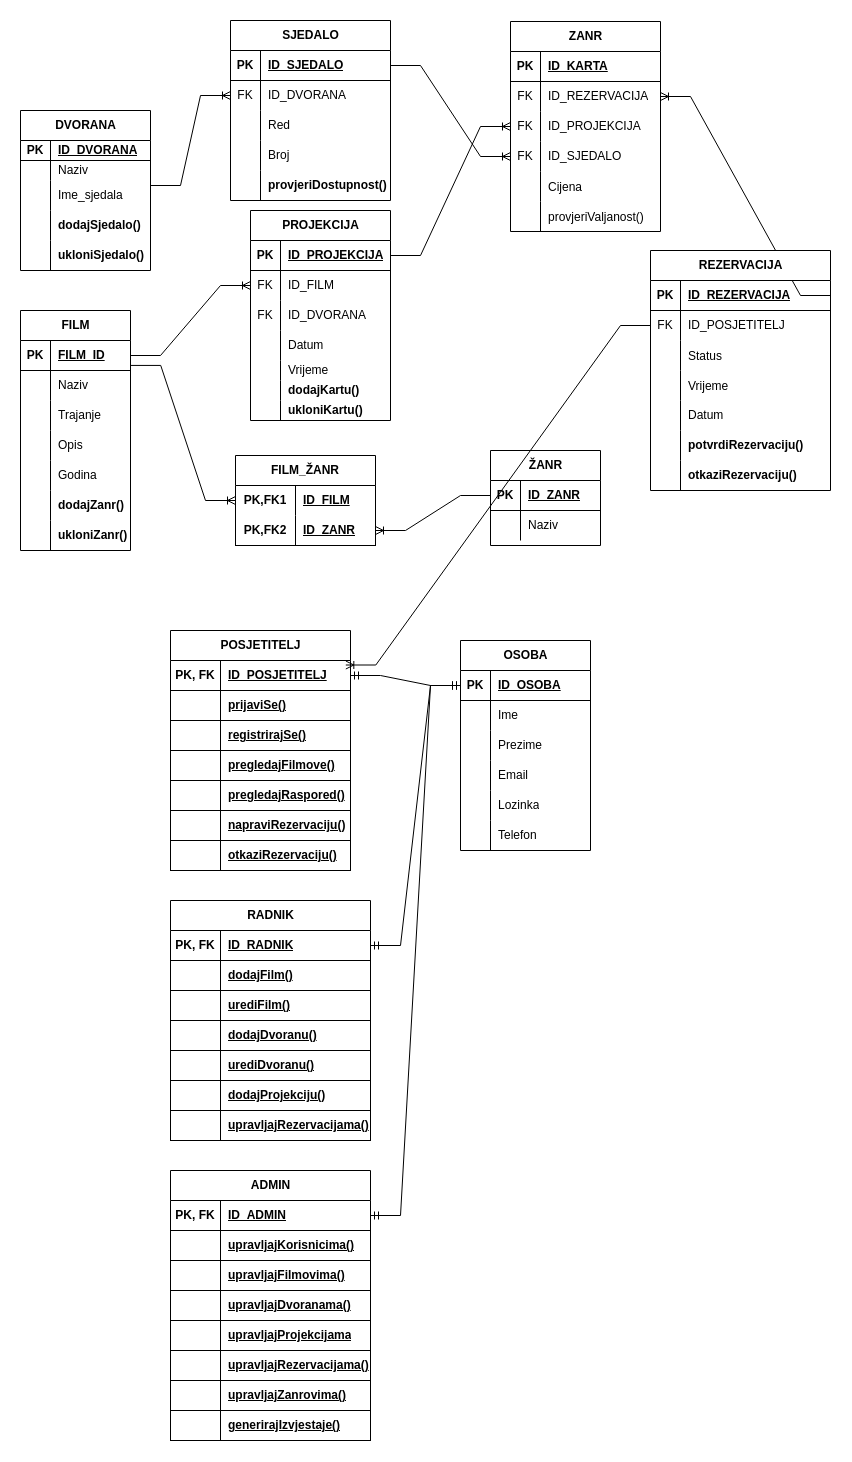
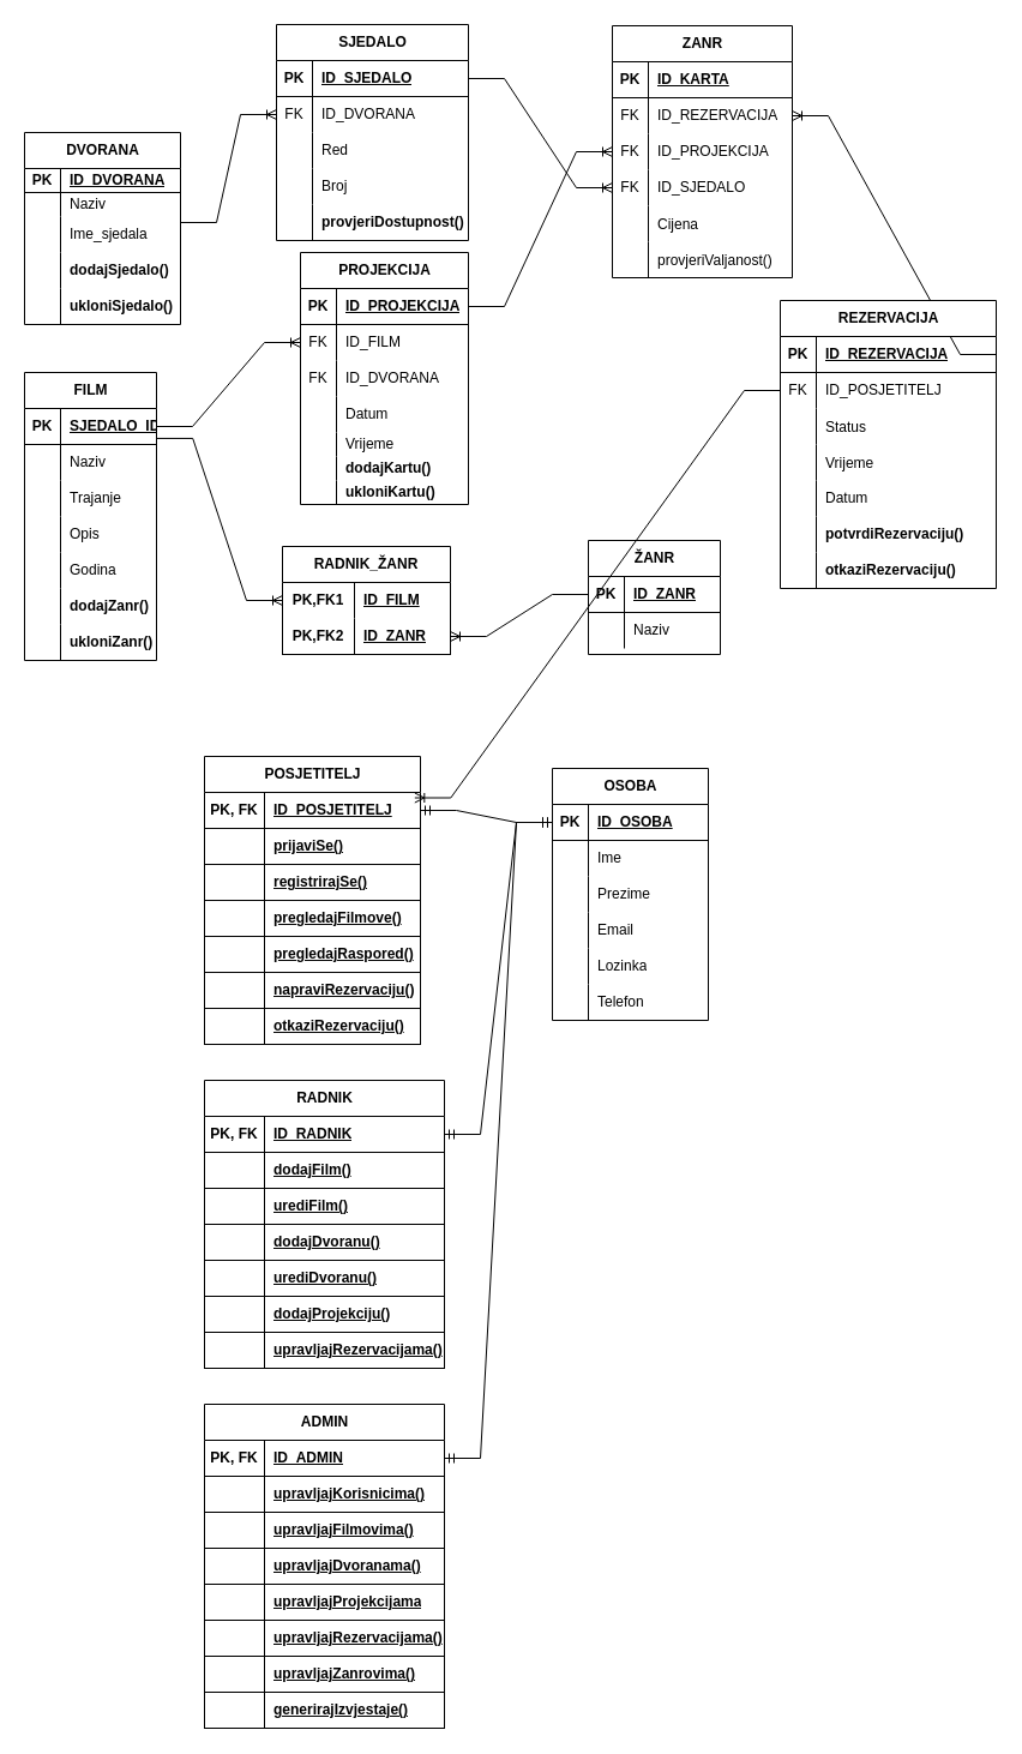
- <mxCell id="69" value="FILM_ID" style="shape=partialRectangle;connectable=0;fillColor=none;top=0;left=0;bottom=0;right=0;align=left;spacingLeft=6;fontStyle=5;overflow=hidden;whiteSpace=wrap;html=1;" parent="67" vertex="1"><mxGeometry x="30" width="80" height="30" as="geometry"><mxRectangle width="80" height="30" as="alternateBounds" /></mxGeometry></mxCell>
+ <mxCell id="69" value="SJEDALO_ID" style="shape=partialRectangle;connectable=0;fillColor=none;top=0;left=0;bottom=0;right=0;align=left;spacingLeft=6;fontStyle=5;overflow=hidden;whiteSpace=wrap;html=1;" parent="67" vertex="1"><mxGeometry x="30" width="80" height="30" as="geometry"><mxRectangle width="80" height="30" as="alternateBounds" /></mxGeometry></mxCell>
- <mxCell id="59" value="FILM_ŽANR" style="shape=table;startSize=30;container=1;collapsible=1;childLayout=tableLayout;fixedRows=1;rowLines=0;fontStyle=1;align=center;resizeLast=1;html=1;whiteSpace=wrap;" parent="1" vertex="1"><mxGeometry x="235" y="455" width="140" height="90" as="geometry" /></mxCell>
+ <mxCell id="59" value="RADNIK_ŽANR" style="shape=table;startSize=30;container=1;collapsible=1;childLayout=tableLayout;fixedRows=1;rowLines=0;fontStyle=1;align=center;resizeLast=1;html=1;whiteSpace=wrap;" parent="1" vertex="1"><mxGeometry x="235" y="455" width="140" height="90" as="geometry" /></mxCell>
